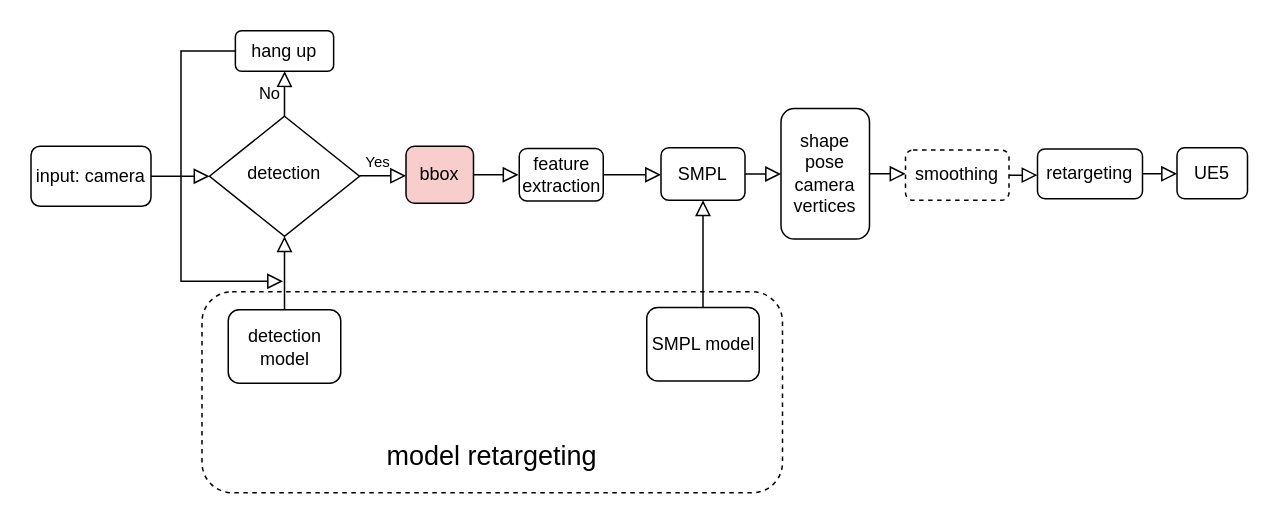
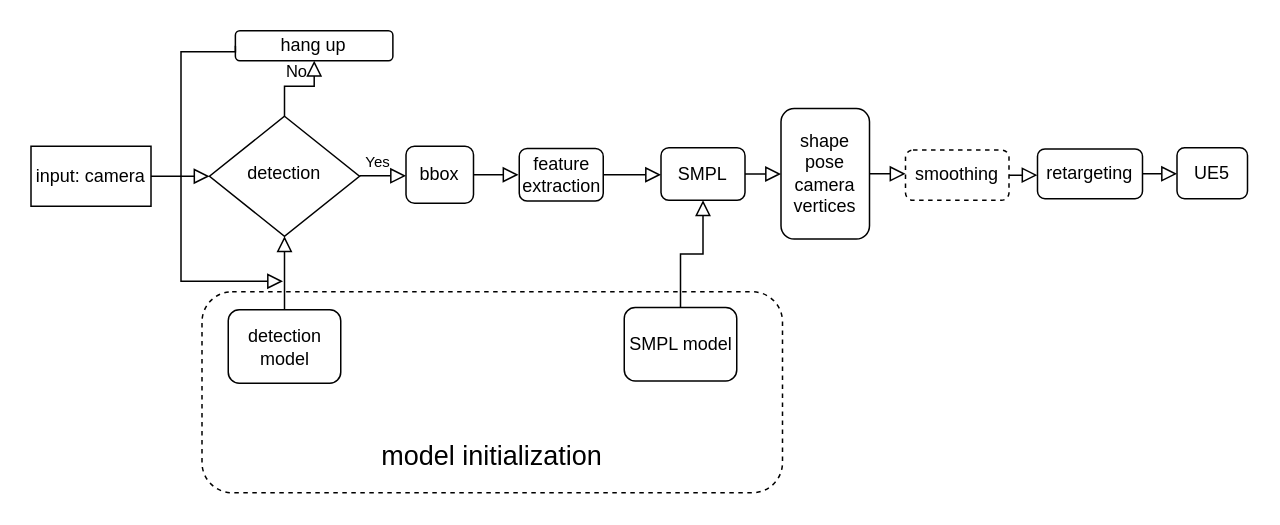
- <mxCell id="6" value="hang up" style="rounded=1;whiteSpace=wrap;html=1;fontSize=12;glass=0;strokeWidth=1;shadow=0;" parent="1" vertex="1"><mxGeometry x="156.25" y="20" width="65.5" height="27" as="geometry" /></mxCell>
+ <mxCell id="6" value="hang up" style="rounded=1;whiteSpace=wrap;html=1;fontSize=12;glass=0;strokeWidth=1;shadow=0;" parent="1" vertex="1"><mxGeometry x="156.25" y="20" width="105" height="20" as="geometry" /></mxCell>
- <mxCell id="8" value="bbox" style="rounded=1;whiteSpace=wrap;html=1;fontSize=12;glass=0;strokeWidth=1;shadow=0;fillColor=#f8cecc;" parent="1" vertex="1"><mxGeometry x="270" y="97" width="45" height="38" as="geometry" /></mxCell>
+ <mxCell id="8" value="bbox" style="rounded=1;whiteSpace=wrap;html=1;fontSize=12;glass=0;strokeWidth=1;shadow=0;" parent="1" vertex="1"><mxGeometry x="270" y="97" width="45" height="38" as="geometry" /></mxCell>
- <mxCell id="3" value="input: camera" style="rounded=1;whiteSpace=wrap;html=1;fontSize=12;glass=0;strokeWidth=1;shadow=0;" parent="1" vertex="1"><mxGeometry x="20" y="97" width="80" height="40" as="geometry" /></mxCell>
+ <mxCell id="3" value="input: camera" style="whiteSpace=wrap;html=1;fontSize=12;glass=0;strokeWidth=1;shadow=0;rounded=0;" parent="1" vertex="1"><mxGeometry x="20" y="97" width="80" height="40" as="geometry" /></mxCell>
- <mxCell id="26" value="SMPL model" style="rounded=1;whiteSpace=wrap;html=1;fontSize=12;glass=0;strokeWidth=1;shadow=0;" vertex="1" parent="1"><mxGeometry x="430.5" y="204.5" width="75" height="49" as="geometry" /></mxCell>
+ <mxCell id="26" value="SMPL model" style="rounded=1;whiteSpace=wrap;html=1;fontSize=12;glass=0;strokeWidth=1;shadow=0;" vertex="1" parent="1"><mxGeometry x="415.5" y="204.5" width="75" height="49" as="geometry" /></mxCell>
- <mxCell id="9" value="&lt;br&gt;&lt;br&gt;&lt;br&gt;&lt;br&gt;&lt;br&gt;&lt;br&gt;&lt;font style=&quot;font-size: 18px;&quot;&gt;model retargeting&lt;/font&gt;" style="rounded=1;whiteSpace=wrap;html=1;fontSize=12;glass=0;strokeWidth=1;shadow=0;dashed=1;" parent="1" vertex="1"><mxGeometry x="134" y="194" width="387" height="134" as="geometry" /></mxCell>
+ <mxCell id="9" value="&lt;br&gt;&lt;br&gt;&lt;br&gt;&lt;br&gt;&lt;br&gt;&lt;br&gt;&lt;font style=&quot;font-size: 18px;&quot;&gt;model initialization&lt;/font&gt;" style="rounded=1;whiteSpace=wrap;html=1;fontSize=12;glass=0;strokeWidth=1;shadow=0;dashed=1;" parent="1" vertex="1"><mxGeometry x="134" y="194" width="387" height="134" as="geometry" /></mxCell>
